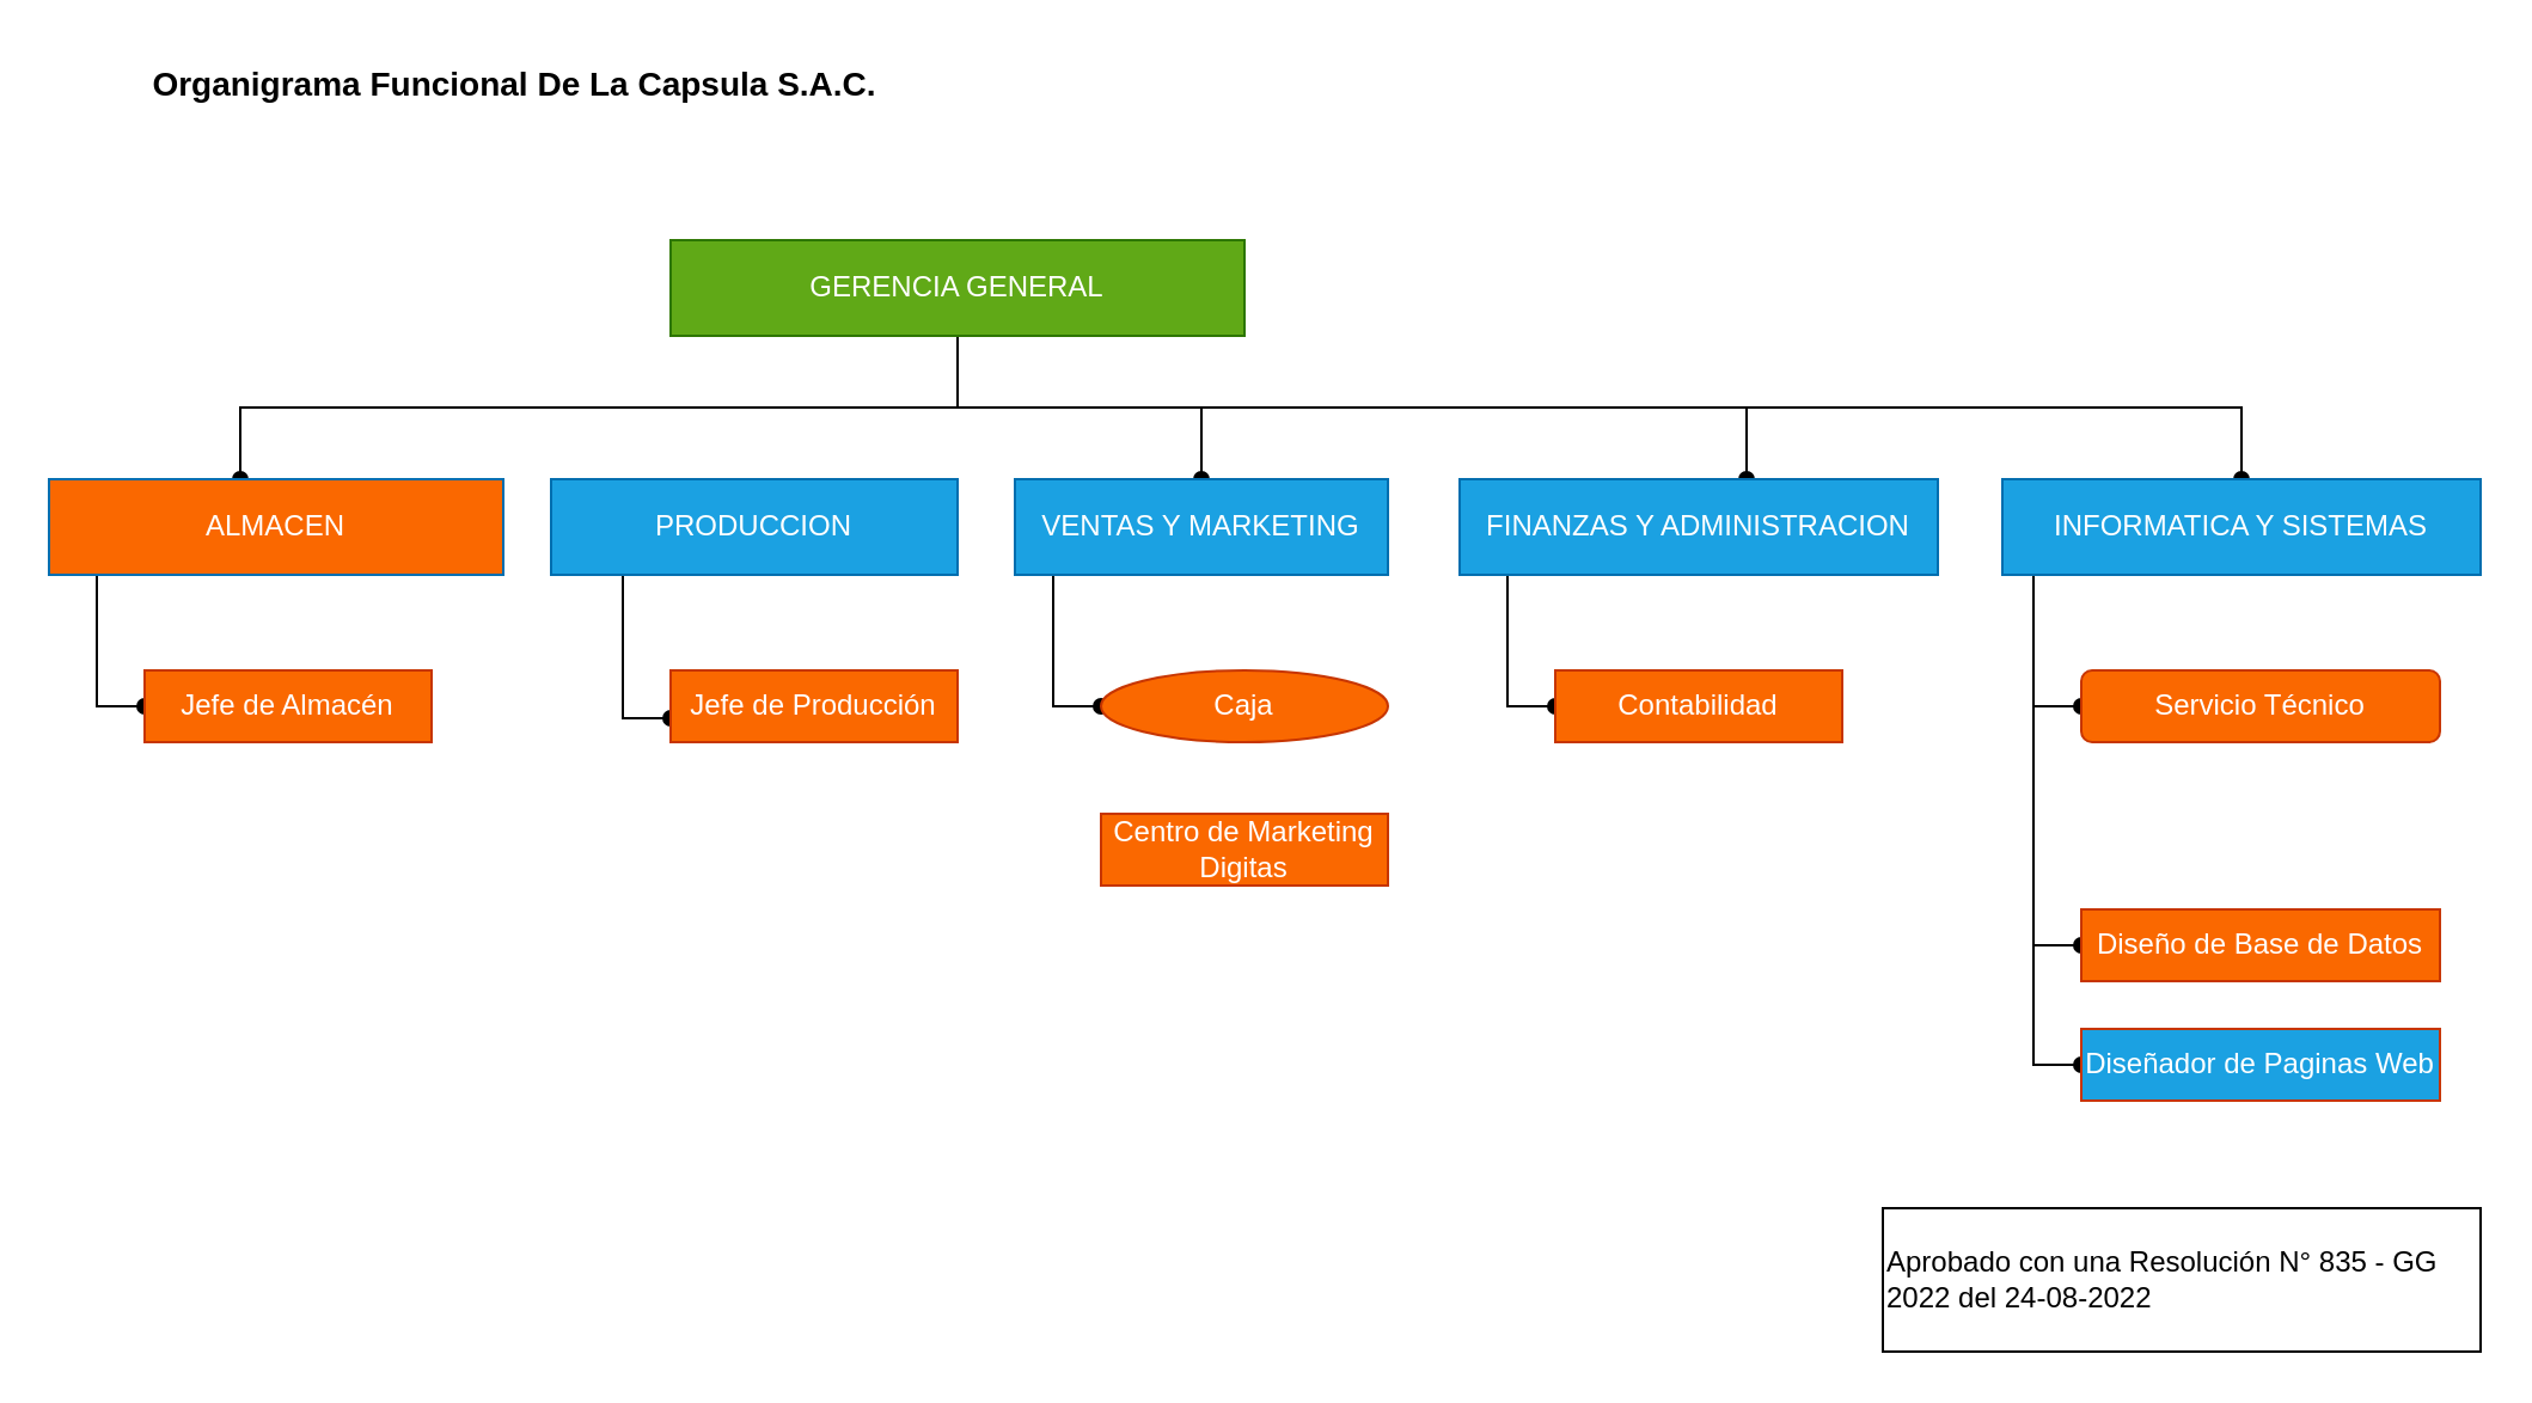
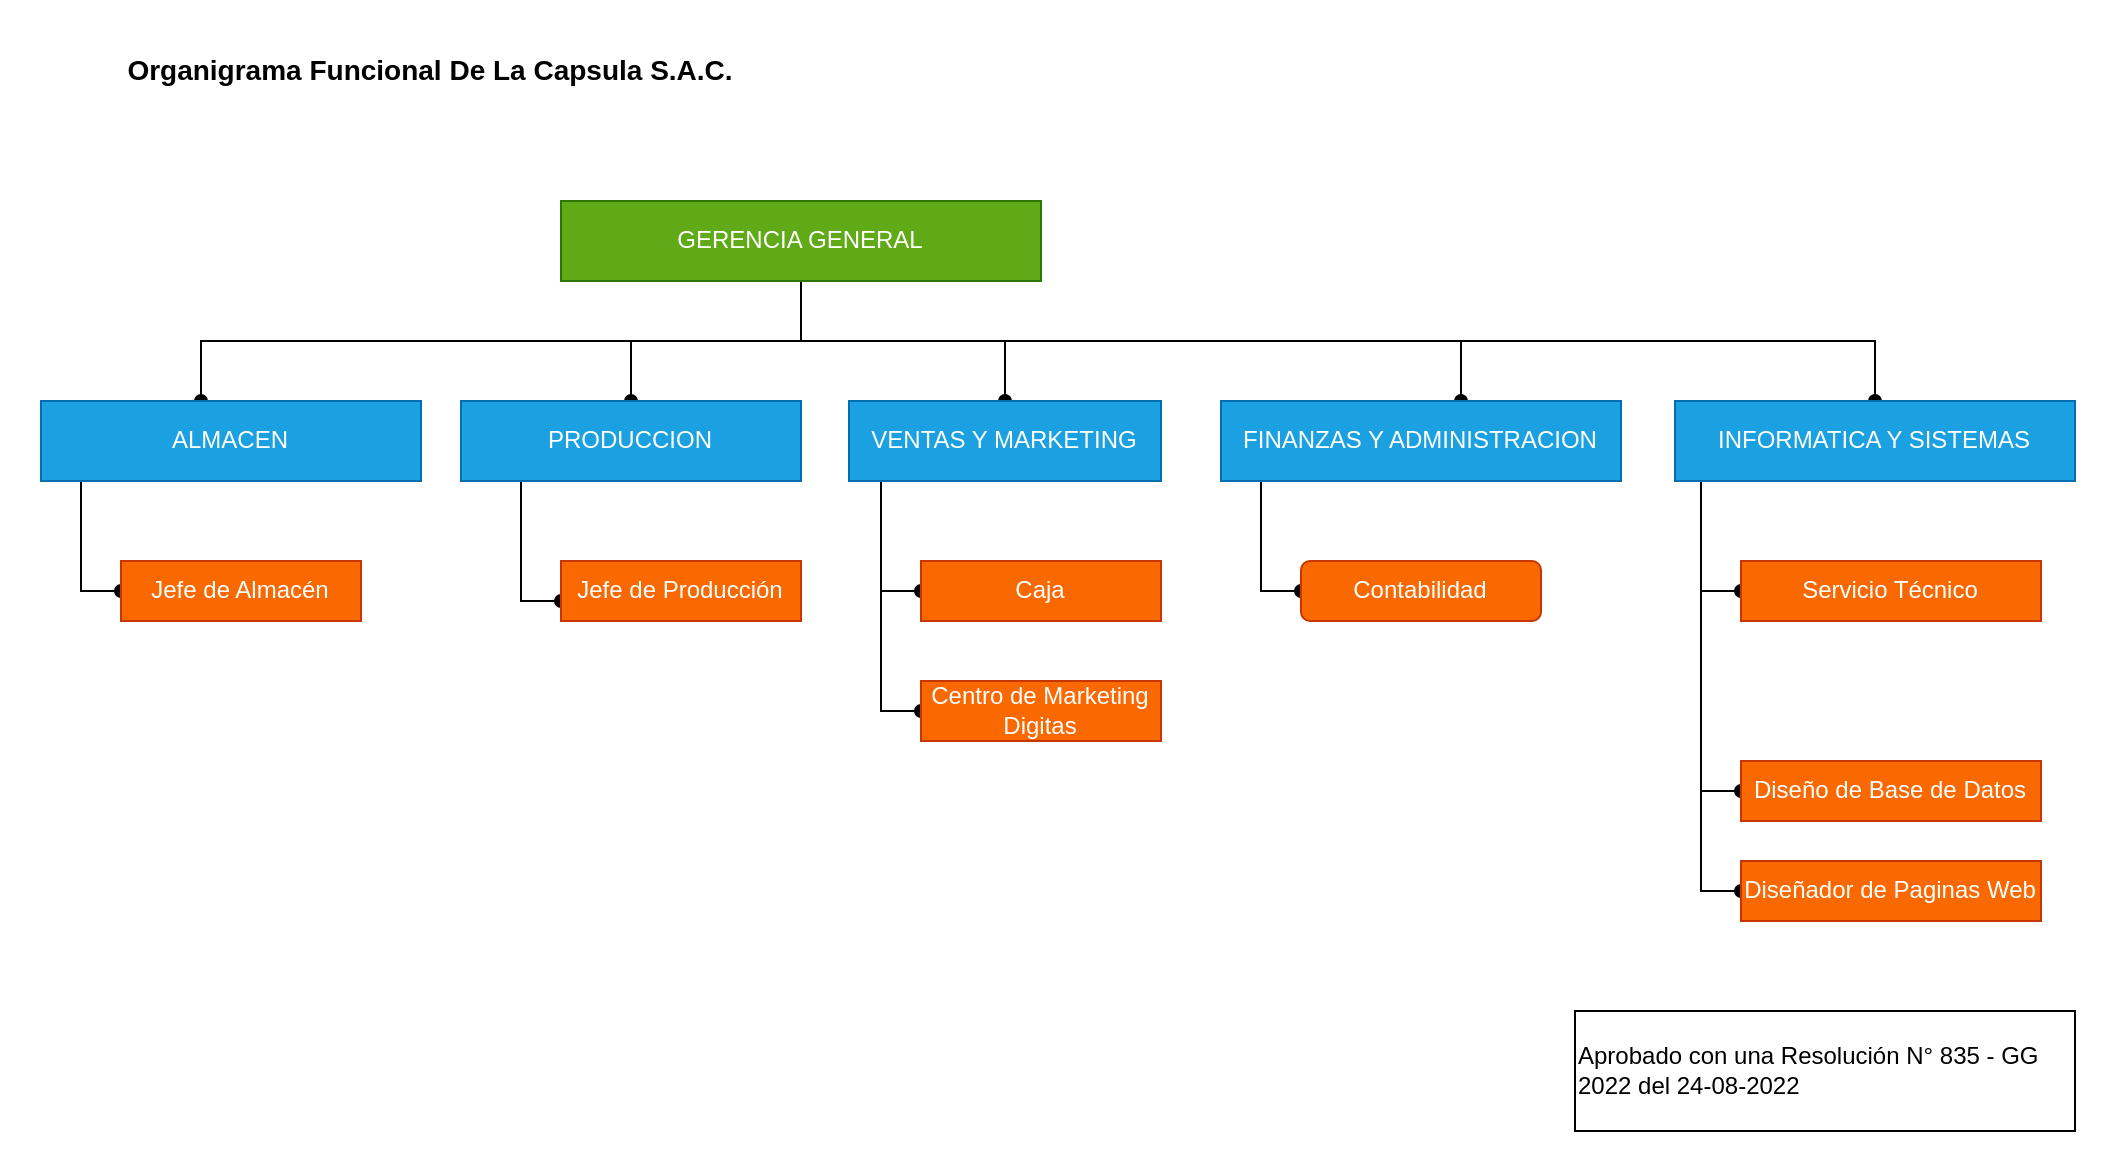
+ <mxCell id="3" value="" style="edgeStyle=orthogonalEdgeStyle;rounded=0;orthogonalLoop=1;jettySize=auto;html=1;endArrow=oval;endFill=1;" parent="1" source="7" target="11" edge="1"><mxGeometry relative="1" as="geometry" /></mxCell>
- <mxCell id="9" value="ALMACEN" style="whiteSpace=wrap;html=1;fillColor=#fa6800;strokeColor=#006EAF;rounded=0;fontColor=#ffffff;" parent="1" vertex="1"><mxGeometry x="20" y="200" width="190" height="40" as="geometry" /></mxCell>
+ <mxCell id="9" value="ALMACEN" style="whiteSpace=wrap;html=1;fillColor=#1ba1e2;strokeColor=#006EAF;rounded=0;fontColor=#ffffff;" parent="1" vertex="1"><mxGeometry x="20" y="200" width="190" height="40" as="geometry" /></mxCell>
- <mxCell id="18" value="Caja" style="ellipse;whiteSpace=wrap;html=1;fillColor=#fa6800;strokeColor=#C73500;fontColor=#FFFFFF;" parent="1" vertex="1"><mxGeometry x="460" y="280" width="120" height="30" as="geometry" /></mxCell>
+ <mxCell id="18" value="Caja" style="whiteSpace=wrap;html=1;fillColor=#fa6800;strokeColor=#C73500;fontColor=#FFFFFF;rounded=0;" parent="1" vertex="1"><mxGeometry x="460" y="280" width="120" height="30" as="geometry" /></mxCell>
- <mxCell id="31" value="Contabilidad" style="whiteSpace=wrap;html=1;fillColor=#fa6800;strokeColor=#C73500;fontColor=#FFFFFF;rounded=0;" vertex="1" parent="1"><mxGeometry x="650" y="280" width="120" height="30" as="geometry" /></mxCell>
+ <mxCell id="31" value="Contabilidad" style="whiteSpace=wrap;html=1;fillColor=#fa6800;strokeColor=#C73500;fontColor=#FFFFFF;rounded=1;" vertex="1" parent="1"><mxGeometry x="650" y="280" width="120" height="30" as="geometry" /></mxCell>
- <mxCell id="26" value="Servicio Técnico" style="whiteSpace=wrap;html=1;fillColor=#fa6800;strokeColor=#C73500;fontColor=#FFFFFF;rounded=1;" parent="1" vertex="1"><mxGeometry x="870" y="280" width="150" height="30" as="geometry" /></mxCell>
+ <mxCell id="26" value="Servicio Técnico" style="whiteSpace=wrap;html=1;fillColor=#fa6800;strokeColor=#C73500;fontColor=#FFFFFF;rounded=0;" parent="1" vertex="1"><mxGeometry x="870" y="280" width="150" height="30" as="geometry" /></mxCell>
+ <mxCell id="13" style="edgeStyle=orthogonalEdgeStyle;rounded=0;orthogonalLoop=1;jettySize=auto;html=1;entryX=0;entryY=0.5;entryDx=0;entryDy=0;fontColor=#FFFFFF;endArrow=oval;endFill=1;strokeColor=default;" parent="1" source="14" target="19" edge="1"><mxGeometry relative="1" as="geometry"><Array as="points"><mxPoint x="440" y="355" /></Array></mxGeometry></mxCell>
- <mxCell id="30" value="Diseñador de Paginas Web" style="whiteSpace=wrap;html=1;fillColor=#1ba1e2;strokeColor=#C73500;fontColor=#FFFFFF;rounded=0;" vertex="1" parent="1"><mxGeometry x="870" y="430" width="150" height="30" as="geometry" /></mxCell>
+ <mxCell id="30" value="Diseñador de Paginas Web" style="whiteSpace=wrap;html=1;fillColor=#fa6800;strokeColor=#C73500;fontColor=#FFFFFF;rounded=0;" vertex="1" parent="1"><mxGeometry x="870" y="430" width="150" height="30" as="geometry" /></mxCell>
